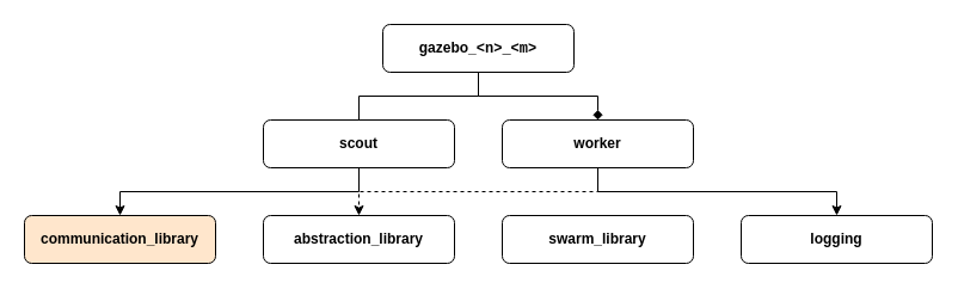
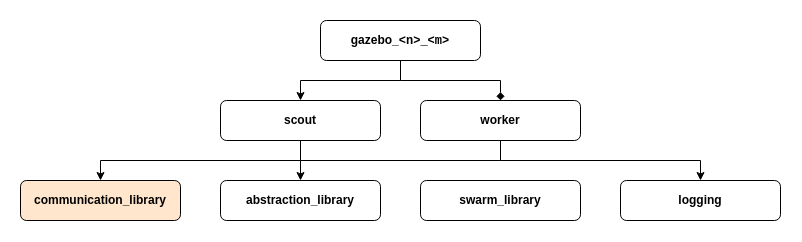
- <mxCell id="2" value="" style="edgeStyle=orthogonalEdgeStyle;rounded=0;orthogonalLoop=1;jettySize=auto;html=1;fontStyle=1;fontSize=12;endArrow=none;" parent="1" source="4" target="6" edge="1"><mxGeometry relative="1" as="geometry" /></mxCell>
+ <mxCell id="2" value="" style="edgeStyle=orthogonalEdgeStyle;rounded=0;orthogonalLoop=1;jettySize=auto;html=1;fontStyle=1;fontSize=12;" parent="1" source="4" target="6" edge="1"><mxGeometry relative="1" as="geometry" /></mxCell>
- <mxCell id="12" style="edgeStyle=orthogonalEdgeStyle;rounded=0;orthogonalLoop=1;jettySize=auto;html=1;exitX=0.5;exitY=1;exitDx=0;exitDy=0;entryX=0.5;entryY=0;entryDx=0;entryDy=0;fontStyle=1;fontSize=12;dashed=1;" parent="1" source="13" target="8" edge="1"><mxGeometry relative="1" as="geometry" /></mxCell>
+ <mxCell id="12" style="edgeStyle=orthogonalEdgeStyle;rounded=0;orthogonalLoop=1;jettySize=auto;html=1;exitX=0.5;exitY=1;exitDx=0;exitDy=0;entryX=0.5;entryY=0;entryDx=0;entryDy=0;fontStyle=1;fontSize=12;" parent="1" source="13" target="8" edge="1"><mxGeometry relative="1" as="geometry" /></mxCell>
